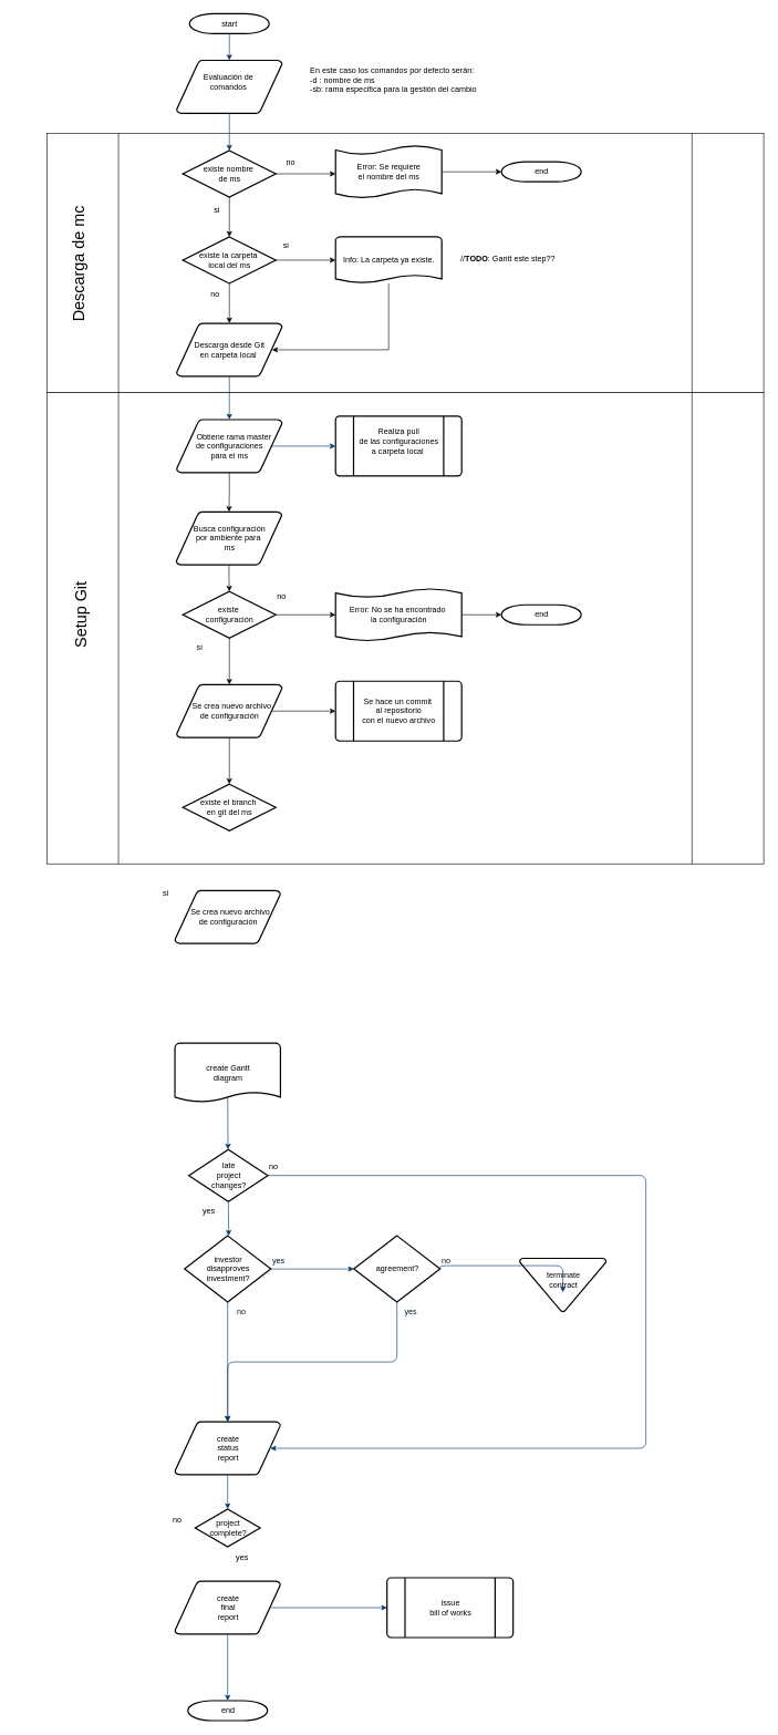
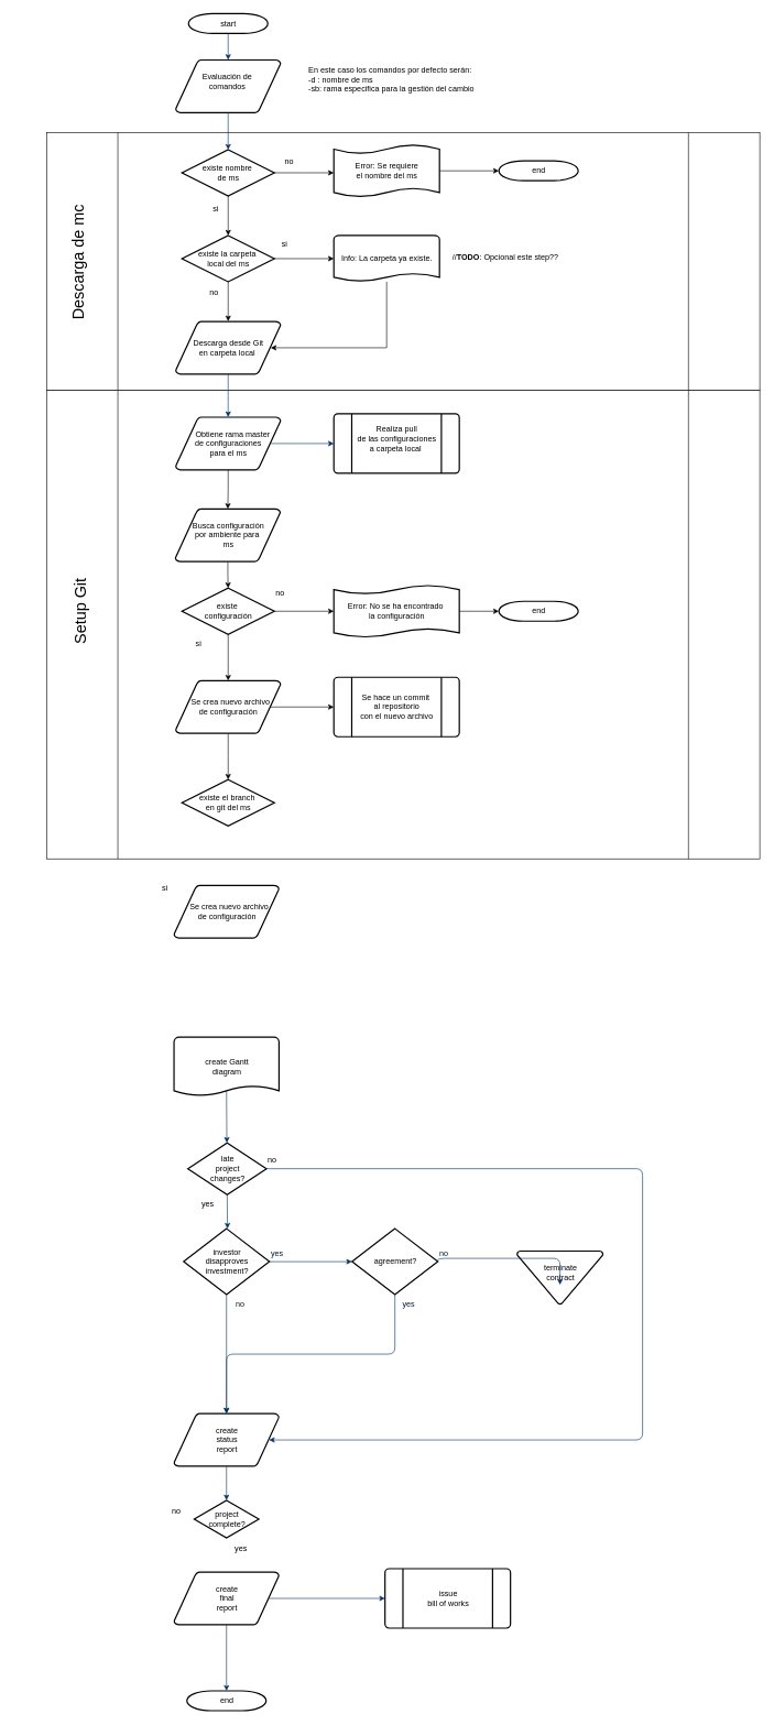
- <mxCell id="69" value="//&lt;b&gt;TODO&lt;/b&gt;: Gantt este step??" style="text;html=1;align=center;verticalAlign=middle;whiteSpace=wrap;rounded=0;" vertex="1" parent="1"><mxGeometry x="675" y="374" width="180" height="30" as="geometry" /></mxCell>
+ <mxCell id="69" value="//&lt;b&gt;TODO&lt;/b&gt;: Opcional este step??" style="text;html=1;align=center;verticalAlign=middle;whiteSpace=wrap;rounded=0;" vertex="1" parent="1"><mxGeometry x="675" y="374" width="180" height="30" as="geometry" /></mxCell>
